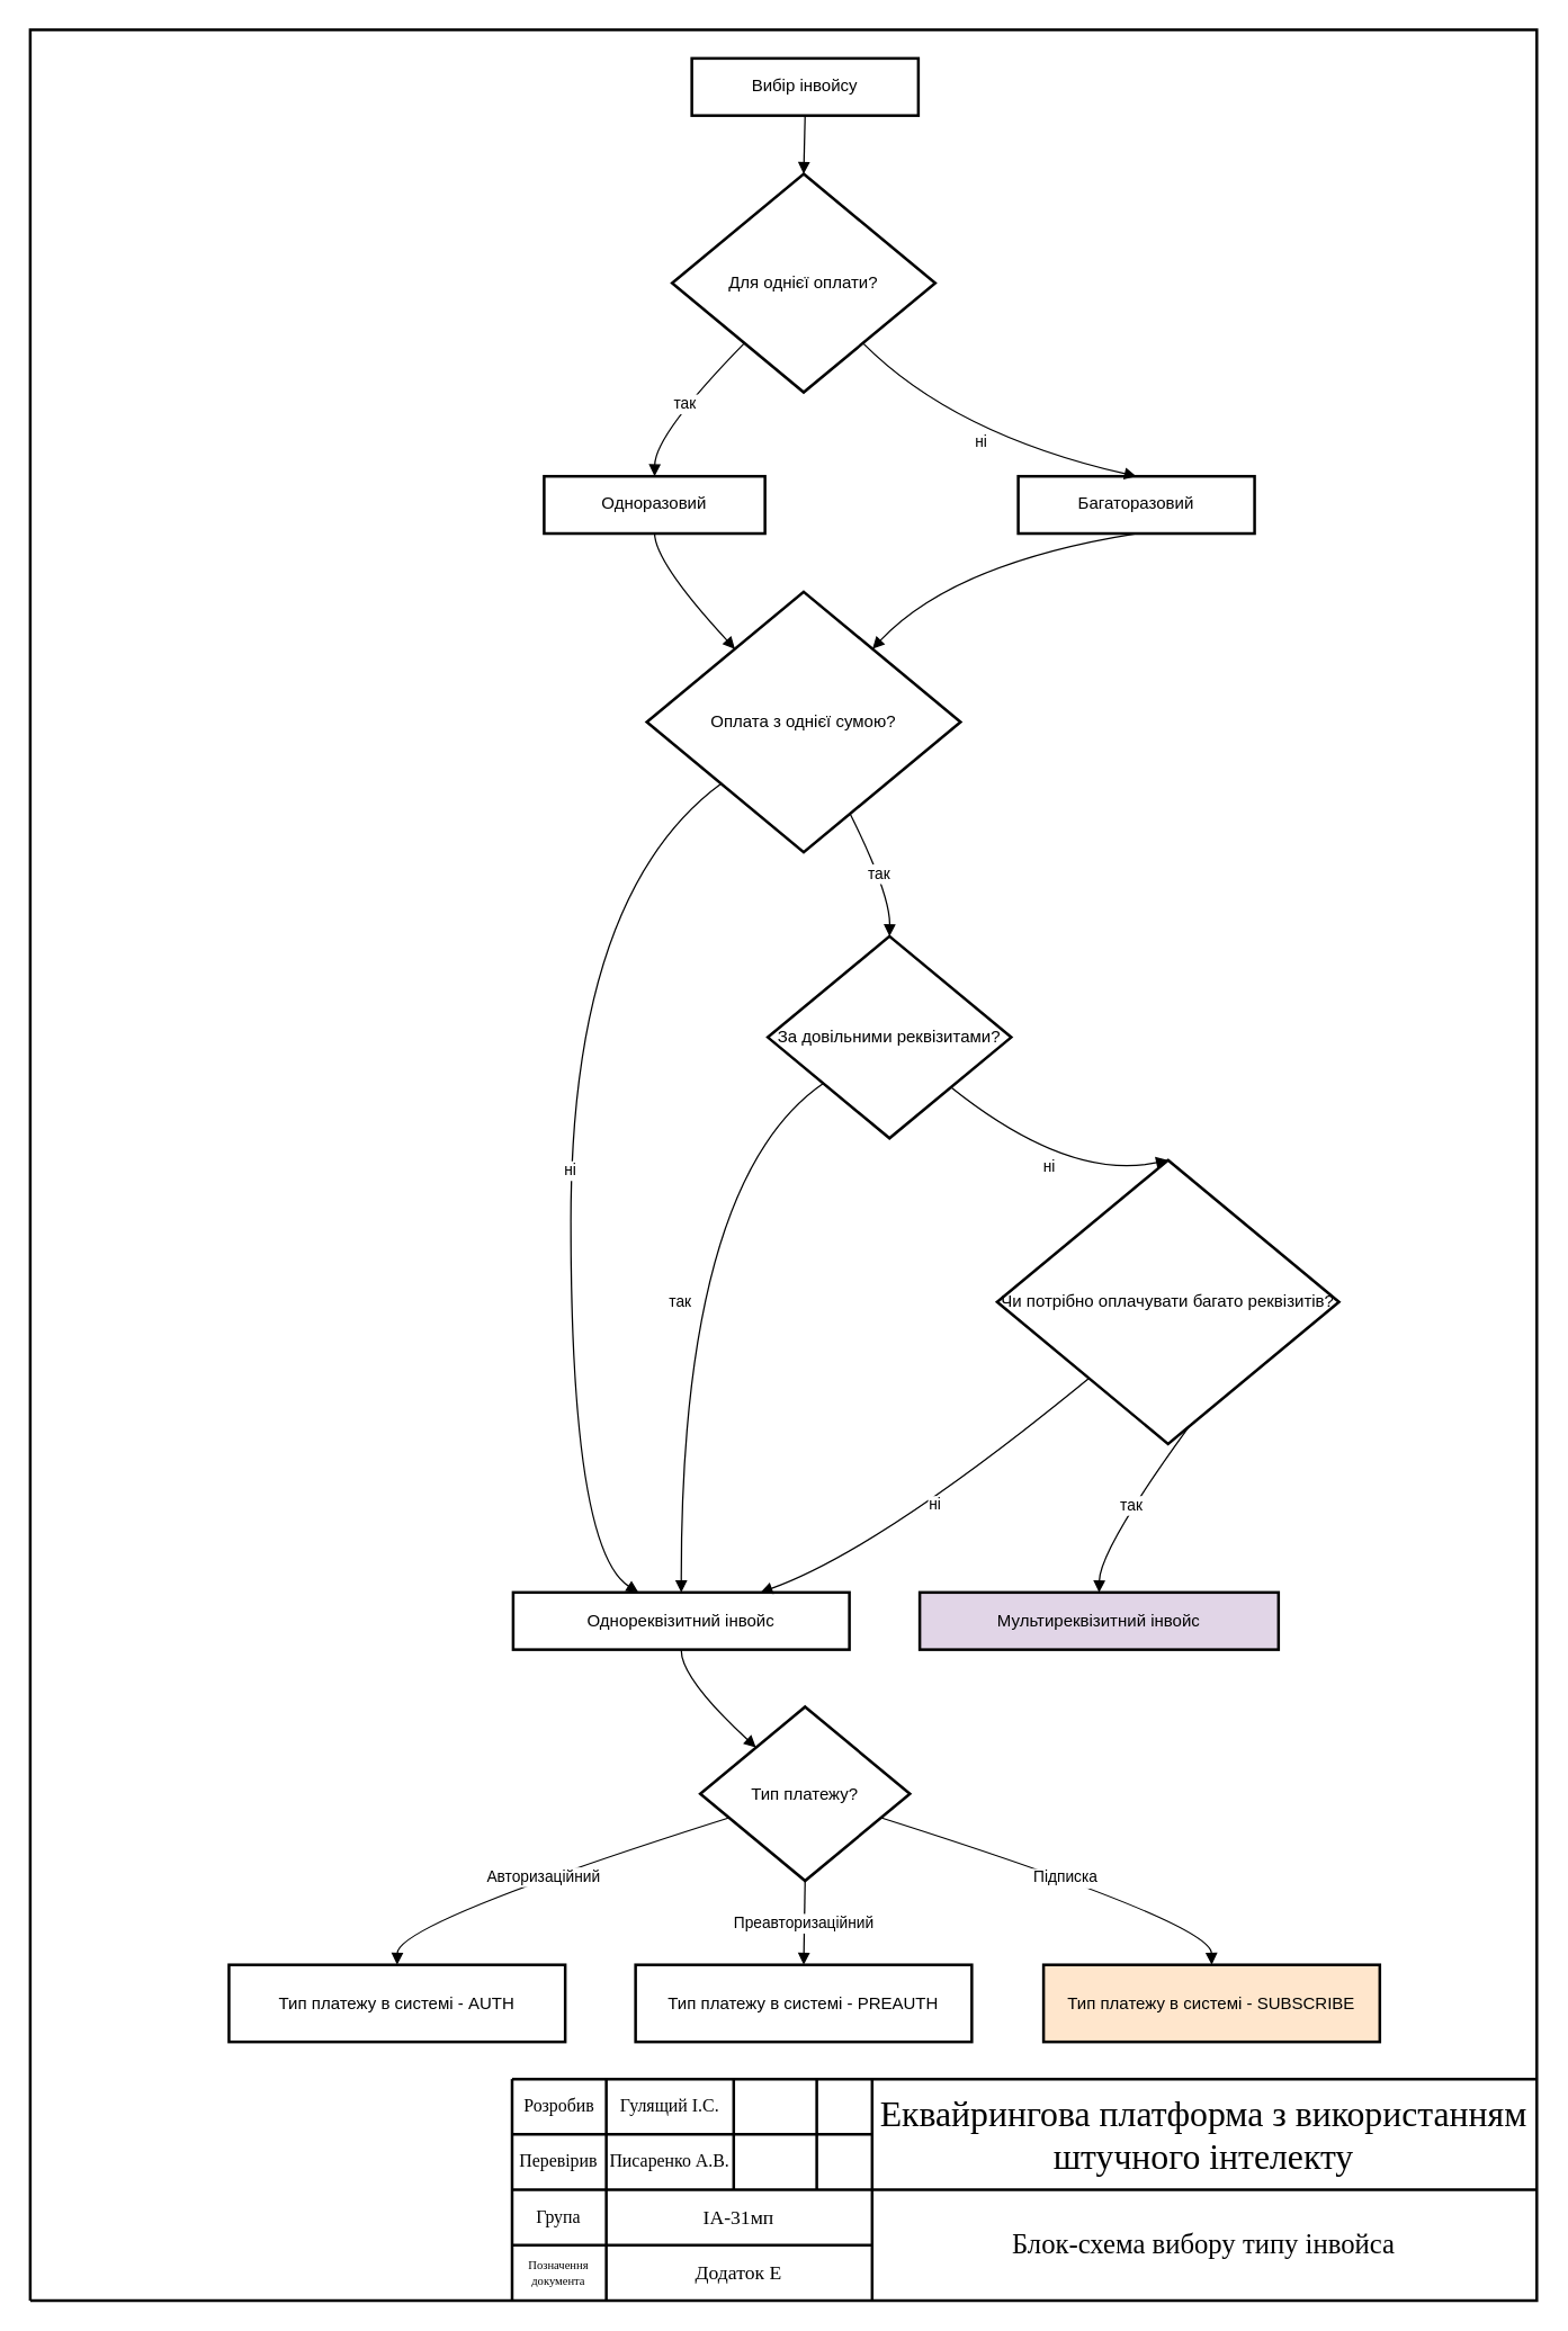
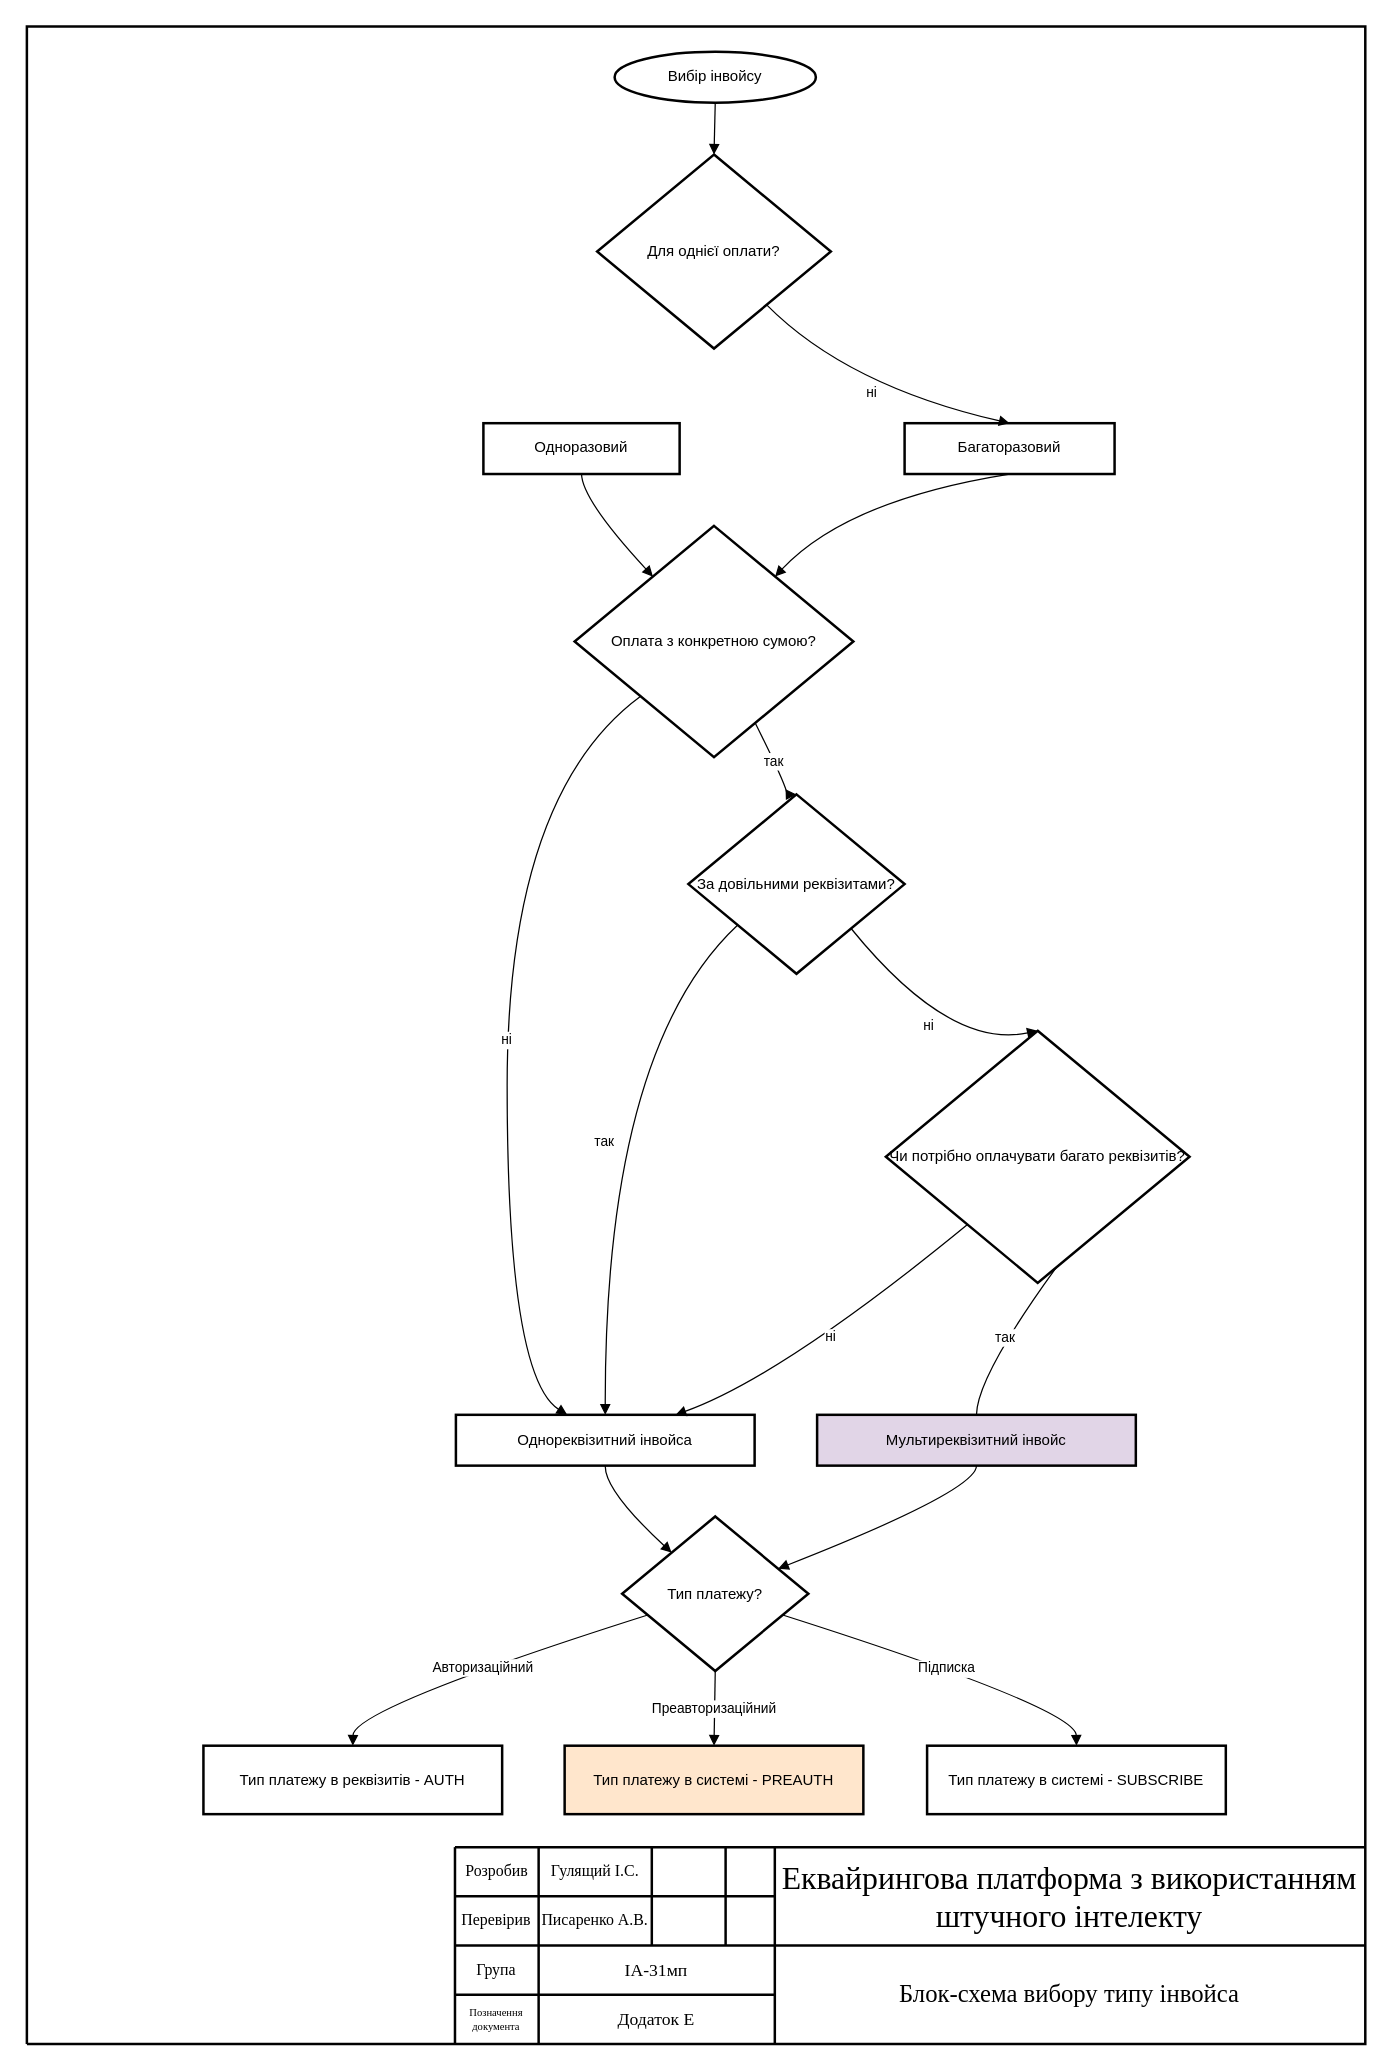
- <mxCell id="23" value="Вибір інвойсу" style="whiteSpace=wrap;strokeWidth=2;" vertex="1" parent="22"><mxGeometry x="329" width="161" height="40.665" as="geometry" /></mxCell>
+ <mxCell id="23" value="Вибір інвойсу" style="ellipse;whiteSpace=wrap;strokeWidth=2;" vertex="1" parent="22"><mxGeometry x="329" width="161" height="40.665" as="geometry" /></mxCell>
- <mxCell id="37" value="так" style="curved=1;startArrow=none;endArrow=block;exitX=0.09;exitY=1;entryX=0.5;entryY=0;rounded=0;" edge="1" parent="22" source="24" target="25"><mxGeometry relative="1" as="geometry"><Array as="points"><mxPoint x="303" y="267.228" /></Array></mxGeometry></mxCell>
- <mxCell id="27" value="Оплата з однієї сумою?" style="rhombus;strokeWidth=2;whiteSpace=wrap;" vertex="1" parent="22"><mxGeometry x="297" y="379.264" width="223" height="185.068" as="geometry" /></mxCell>
+ <mxCell id="27" value="Оплата з конкретною сумою?" style="rhombus;strokeWidth=2;whiteSpace=wrap;" vertex="1" parent="22"><mxGeometry x="297" y="379.264" width="223" height="185.068" as="geometry" /></mxCell>
- <mxCell id="28" value="За довільними реквізитами?" style="rhombus;strokeWidth=2;whiteSpace=wrap;" vertex="1" parent="22"><mxGeometry x="383" y="624.085" width="173" height="143.573" as="geometry" /></mxCell>
+ <mxCell id="28" value="За довільними реквізитами?" style="rhombus;strokeWidth=2;whiteSpace=wrap;" vertex="1" parent="22"><mxGeometry x="388" y="594.085" width="173" height="143.573" as="geometry" /></mxCell>
- <mxCell id="45" value="так" style="curved=1;startArrow=none;endArrow=block;exitX=0.57;exitY=1;entryX=0.5;entryY=-0.01;rounded=0;" edge="1" parent="22" source="30" target="31"><mxGeometry relative="1" as="geometry"><Array as="points"><mxPoint x="619" y="1059.782" /></Array></mxGeometry></mxCell>
+ <mxCell id="45" value="так" style="curved=1;startArrow=none;endArrow=none;exitX=0.57;exitY=1;entryX=0.5;entryY=-0.01;rounded=0;" edge="1" parent="22" source="30" target="31"><mxGeometry relative="1" as="geometry"><Array as="points"><mxPoint x="619" y="1059.782" /></Array></mxGeometry></mxCell>
- <mxCell id="29" value="Однореквізитний інвойс" style="whiteSpace=wrap;strokeWidth=2;" vertex="1" parent="22"><mxGeometry x="202" y="1090.489" width="239" height="40.665" as="geometry" /></mxCell>
+ <mxCell id="29" value="Однореквізитний інвойса" style="whiteSpace=wrap;strokeWidth=2;" vertex="1" parent="22"><mxGeometry x="202" y="1090.489" width="239" height="40.665" as="geometry" /></mxCell>
+ <mxCell id="48" value="" style="curved=1;startArrow=none;endArrow=block;exitX=0.5;exitY=0.98;entryX=1;entryY=0.26;rounded=0;" edge="1" parent="22" source="31" target="32"><mxGeometry relative="1" as="geometry"><Array as="points"><mxPoint x="619" y="1151.071" /></Array></mxGeometry></mxCell>
- <mxCell id="34" value="Тип платежу в системі - PREAUTH" style="whiteSpace=wrap;strokeWidth=2;" vertex="1" parent="22"><mxGeometry x="289" y="1355.227" width="239" height="54.773" as="geometry" /></mxCell>
+ <mxCell id="34" value="Тип платежу в системі - PREAUTH" style="whiteSpace=wrap;strokeWidth=2;fillColor=#ffe6cc;" vertex="1" parent="22"><mxGeometry x="289" y="1355.227" width="239" height="54.773" as="geometry" /></mxCell>
- <mxCell id="35" value="Тип платежу в системі - SUBSCRIBE" style="whiteSpace=wrap;strokeWidth=2;fillColor=#ffe6cc;" vertex="1" parent="22"><mxGeometry x="579" y="1355.227" width="239" height="54.773" as="geometry" /></mxCell>
+ <mxCell id="35" value="Тип платежу в системі - SUBSCRIBE" style="whiteSpace=wrap;strokeWidth=2;" vertex="1" parent="22"><mxGeometry x="579" y="1355.227" width="239" height="54.773" as="geometry" /></mxCell>
- <mxCell id="33" value="Тип платежу в системі - AUTH" style="whiteSpace=wrap;strokeWidth=2;" vertex="1" parent="22"><mxGeometry y="1355.227" width="239" height="54.773" as="geometry" /></mxCell>
+ <mxCell id="33" value="Тип платежу в реквізитів - AUTH" style="whiteSpace=wrap;strokeWidth=2;" vertex="1" parent="22"><mxGeometry y="1355.227" width="239" height="54.773" as="geometry" /></mxCell>
